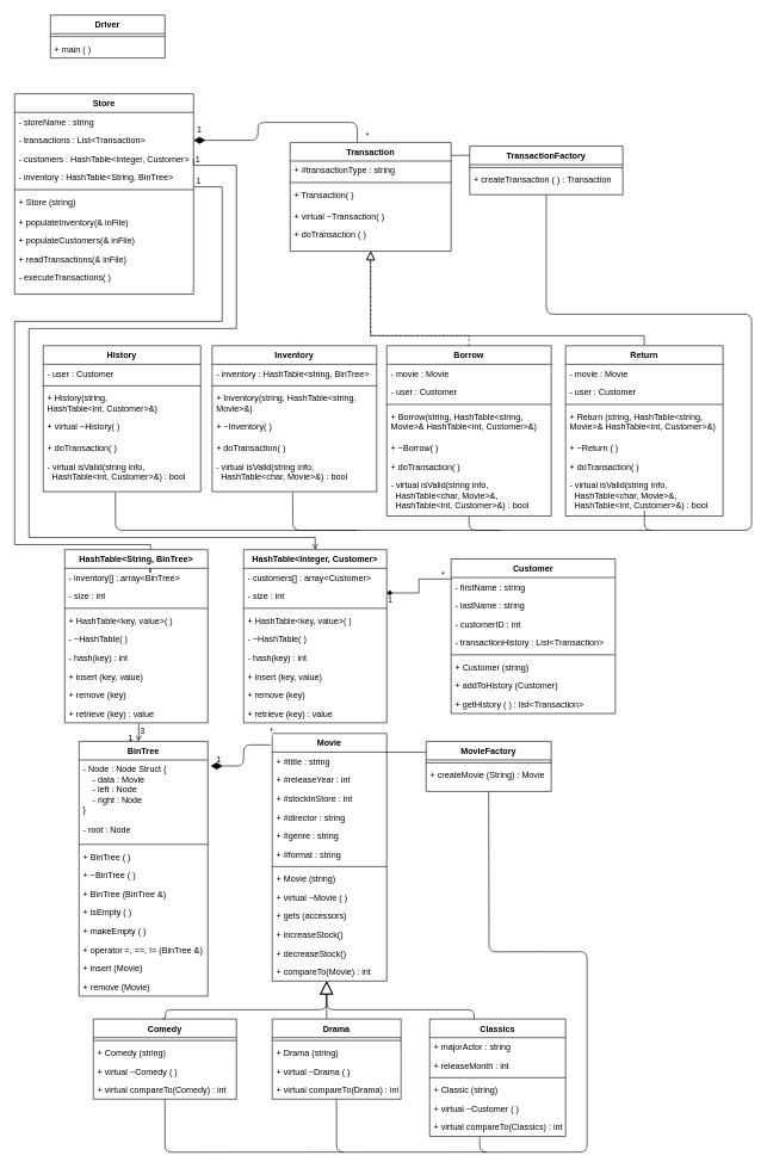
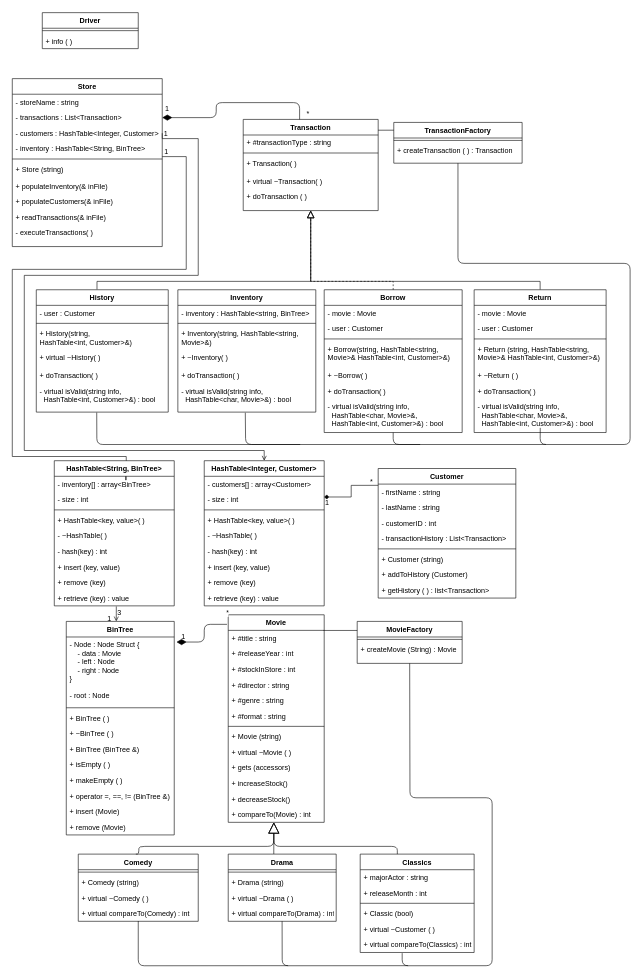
- <mxCell id="117" value="+ main ( )" style="text;strokeColor=none;fillColor=none;align=left;verticalAlign=top;spacingLeft=4;spacingRight=4;overflow=hidden;rotatable=0;points=[[0,0.5],[1,0.5]];portConstraint=eastwest;" parent="115" vertex="1"><mxGeometry y="34" width="160" height="26" as="geometry" /></mxCell>
+ <mxCell id="117" value="+ info ( )" style="text;strokeColor=none;fillColor=none;align=left;verticalAlign=top;spacingLeft=4;spacingRight=4;overflow=hidden;rotatable=0;points=[[0,0.5],[1,0.5]];portConstraint=eastwest;" parent="115" vertex="1"><mxGeometry y="34" width="160" height="26" as="geometry" /></mxCell>
+ <mxCell id="13" value="" style="endArrow=block;endSize=10;endFill=0;shadow=0;strokeWidth=1;rounded=0;edgeStyle=elbowEdgeStyle;elbow=vertical;exitX=0.46;exitY=-0.002;exitDx=0;exitDy=0;entryX=0.5;entryY=1;entryDx=0;entryDy=0;exitPerimeter=0;" parent="1" source="140" target="14" edge="1"><mxGeometry width="160" relative="1" as="geometry"><mxPoint x="265" y="508" as="sourcePoint" /><mxPoint x="751" y="509" as="targetPoint" /><Array as="points"><mxPoint x="240" y="468" /><mxPoint x="190" y="468" /><mxPoint x="390" y="468" /></Array></mxGeometry></mxCell>
- <mxCell id="79" value="+ Classic (string)" style="text;strokeColor=none;fillColor=none;align=left;verticalAlign=top;spacingLeft=4;spacingRight=4;overflow=hidden;rotatable=0;points=[[0,0.5],[1,0.5]];portConstraint=eastwest;" parent="75" vertex="1"><mxGeometry y="86" width="190" height="26" as="geometry" /></mxCell>
+ <mxCell id="79" value="+ Classic (bool)" style="text;strokeColor=none;fillColor=none;align=left;verticalAlign=top;spacingLeft=4;spacingRight=4;overflow=hidden;rotatable=0;points=[[0,0.5],[1,0.5]];portConstraint=eastwest;" parent="75" vertex="1"><mxGeometry y="86" width="190" height="26" as="geometry" /></mxCell>
